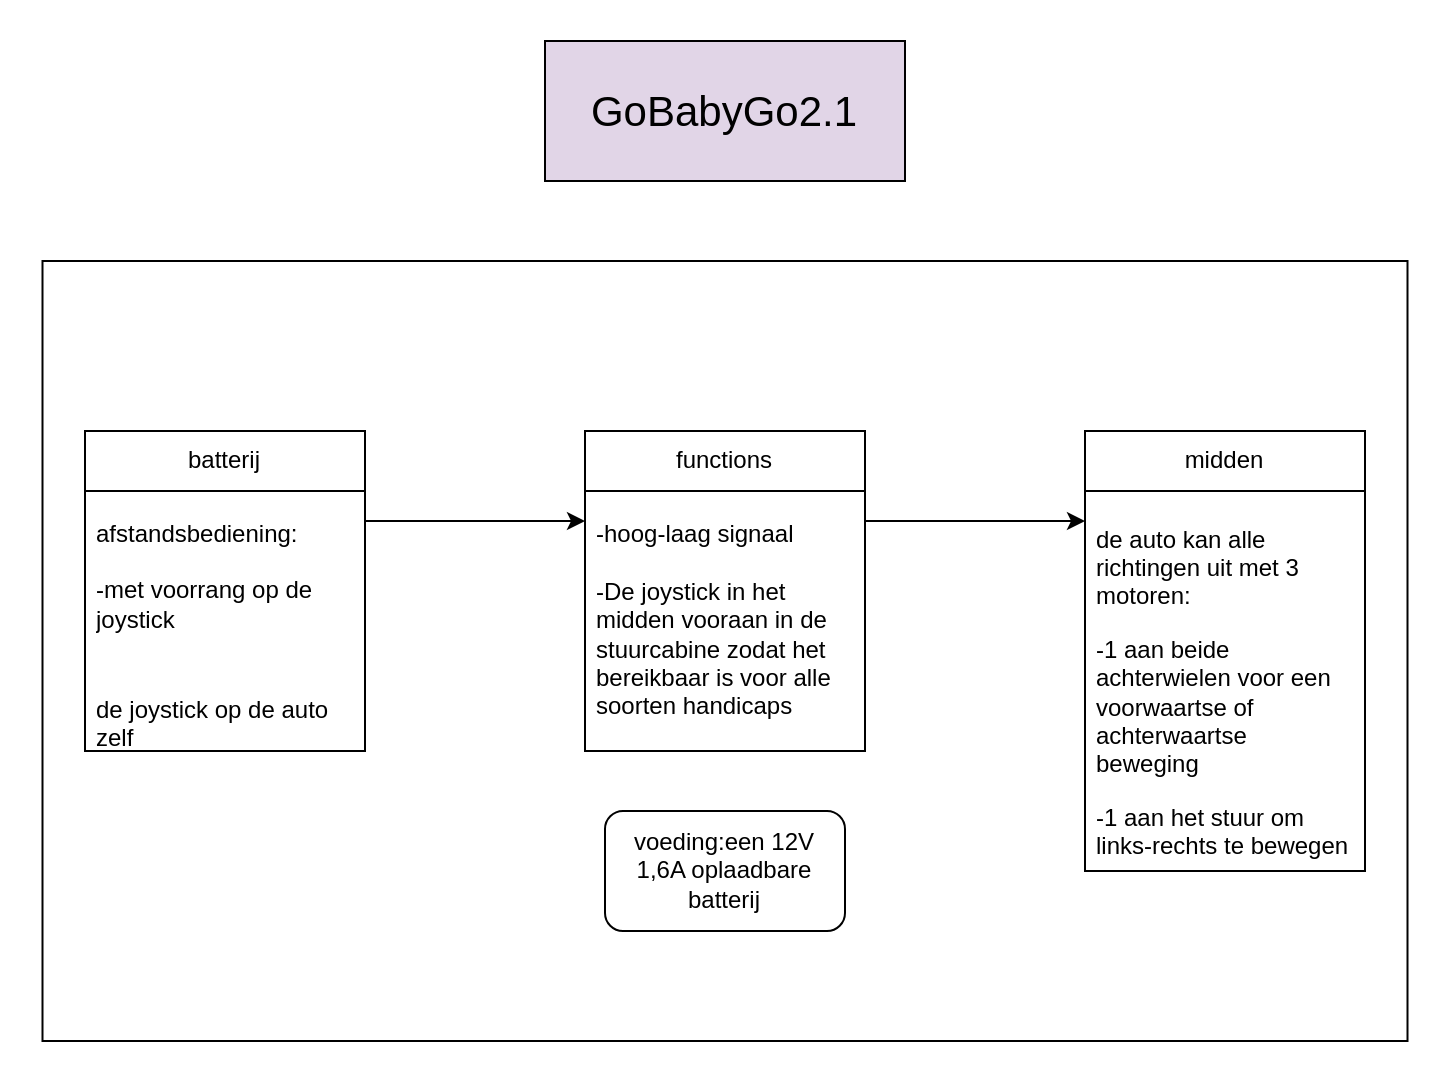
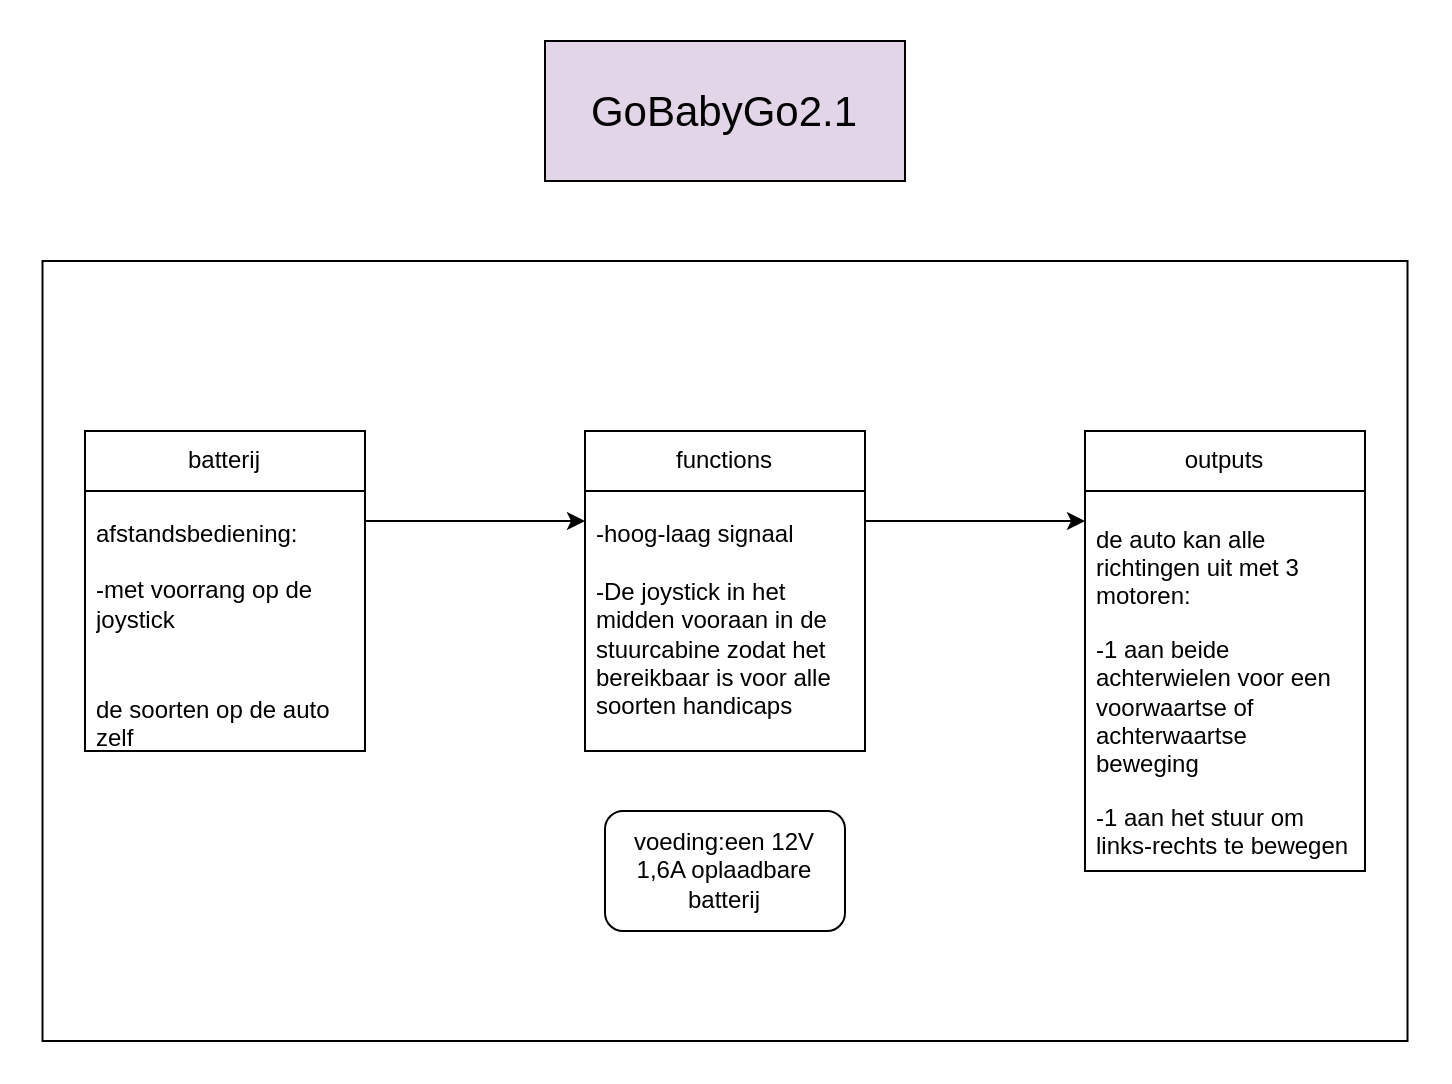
- <mxCell id="8" value="midden" style="swimlane;fontStyle=0;childLayout=stackLayout;horizontal=1;startSize=30;horizontalStack=0;resizeParent=1;resizeParentMax=0;resizeLast=0;collapsible=1;marginBottom=0;whiteSpace=wrap;html=1;" vertex="1" parent="1"><mxGeometry x="542" y="215" width="140" height="220" as="geometry" /></mxCell>
+ <mxCell id="8" value="outputs" style="swimlane;fontStyle=0;childLayout=stackLayout;horizontal=1;startSize=30;horizontalStack=0;resizeParent=1;resizeParentMax=0;resizeLast=0;collapsible=1;marginBottom=0;whiteSpace=wrap;html=1;" vertex="1" parent="1"><mxGeometry x="542" y="215" width="140" height="220" as="geometry" /></mxCell>
- <mxCell id="5" value="de joystick op de auto zelf" style="text;strokeColor=none;fillColor=none;align=left;verticalAlign=middle;spacingLeft=4;spacingRight=4;overflow=hidden;points=[[0,0.5],[1,0.5]];portConstraint=eastwest;rotatable=0;whiteSpace=wrap;html=1;" vertex="1" parent="3"><mxGeometry y="130" width="140" height="30" as="geometry" /></mxCell>
+ <mxCell id="5" value="de soorten op de auto zelf" style="text;strokeColor=none;fillColor=none;align=left;verticalAlign=middle;spacingLeft=4;spacingRight=4;overflow=hidden;points=[[0,0.5],[1,0.5]];portConstraint=eastwest;rotatable=0;whiteSpace=wrap;html=1;" vertex="1" parent="3"><mxGeometry y="130" width="140" height="30" as="geometry" /></mxCell>
